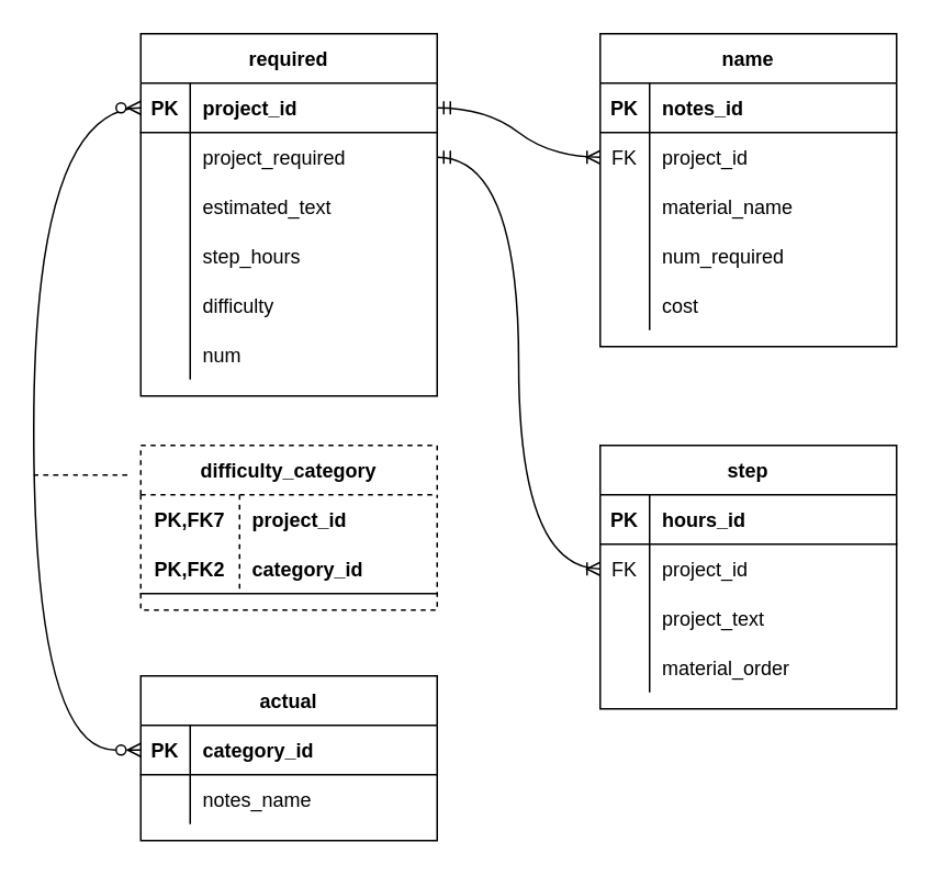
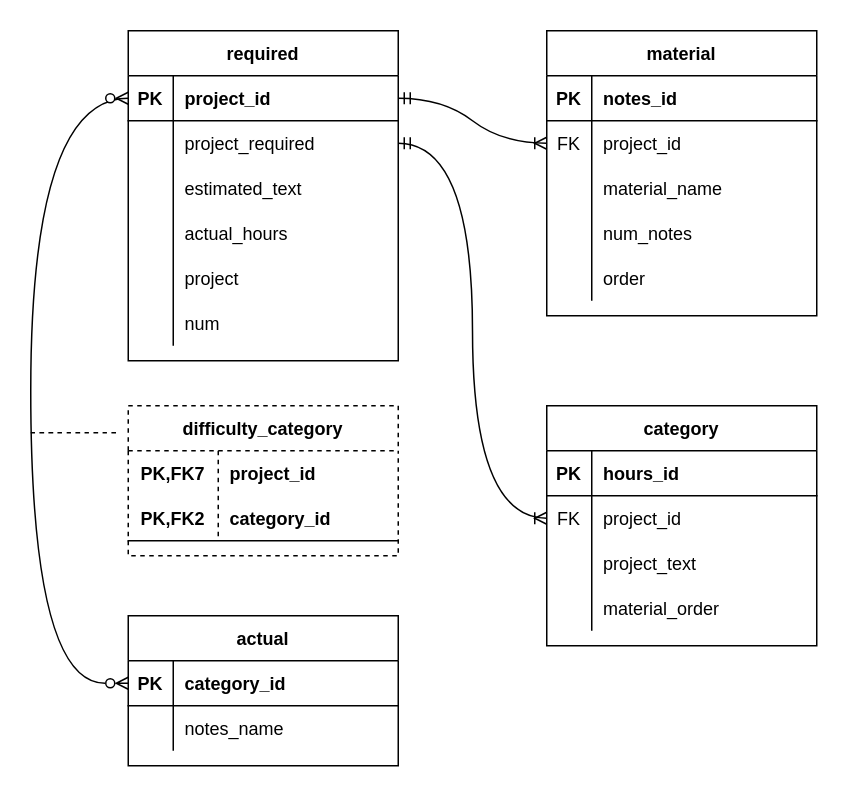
- <mxCell id="21" value="name" style="shape=table;startSize=30;container=1;collapsible=1;childLayout=tableLayout;fixedRows=1;rowLines=0;fontStyle=1;align=center;resizeLast=1;" vertex="1" parent="1"><mxGeometry x="364" y="20" width="180" height="190" as="geometry" /></mxCell>
+ <mxCell id="21" value="material" style="shape=table;startSize=30;container=1;collapsible=1;childLayout=tableLayout;fixedRows=1;rowLines=0;fontStyle=1;align=center;resizeLast=1;" vertex="1" parent="1"><mxGeometry x="364" y="20" width="180" height="190" as="geometry" /></mxCell>
- <mxCell id="14" value="step_hours" style="shape=partialRectangle;connectable=0;fillColor=none;top=0;left=0;bottom=0;right=0;align=left;spacingLeft=6;overflow=hidden;" vertex="1" parent="12"><mxGeometry x="30" width="150" height="30" as="geometry"><mxRectangle width="150" height="30" as="alternateBounds" /></mxGeometry></mxCell>
+ <mxCell id="14" value="actual_hours" style="shape=partialRectangle;connectable=0;fillColor=none;top=0;left=0;bottom=0;right=0;align=left;spacingLeft=6;overflow=hidden;" vertex="1" parent="12"><mxGeometry x="30" width="150" height="30" as="geometry"><mxRectangle width="150" height="30" as="alternateBounds" /></mxGeometry></mxCell>
- <mxCell id="33" value="num_required" style="shape=partialRectangle;connectable=0;fillColor=none;top=0;left=0;bottom=0;right=0;align=left;spacingLeft=6;overflow=hidden;" vertex="1" parent="31"><mxGeometry x="30" width="150" height="30" as="geometry"><mxRectangle width="150" height="30" as="alternateBounds" /></mxGeometry></mxCell>
+ <mxCell id="33" value="num_notes" style="shape=partialRectangle;connectable=0;fillColor=none;top=0;left=0;bottom=0;right=0;align=left;spacingLeft=6;overflow=hidden;" vertex="1" parent="31"><mxGeometry x="30" width="150" height="30" as="geometry"><mxRectangle width="150" height="30" as="alternateBounds" /></mxGeometry></mxCell>
- <mxCell id="17" value="difficulty" style="shape=partialRectangle;connectable=0;fillColor=none;top=0;left=0;bottom=0;right=0;align=left;spacingLeft=6;overflow=hidden;" vertex="1" parent="15"><mxGeometry x="30" width="150" height="30" as="geometry"><mxRectangle width="150" height="30" as="alternateBounds" /></mxGeometry></mxCell>
+ <mxCell id="17" value="project" style="shape=partialRectangle;connectable=0;fillColor=none;top=0;left=0;bottom=0;right=0;align=left;spacingLeft=6;overflow=hidden;" vertex="1" parent="15"><mxGeometry x="30" width="150" height="30" as="geometry"><mxRectangle width="150" height="30" as="alternateBounds" /></mxGeometry></mxCell>
- <mxCell id="36" value="cost" style="shape=partialRectangle;connectable=0;fillColor=none;top=0;left=0;bottom=0;right=0;align=left;spacingLeft=6;overflow=hidden;" vertex="1" parent="34"><mxGeometry x="30" width="150" height="30" as="geometry"><mxRectangle width="150" height="30" as="alternateBounds" /></mxGeometry></mxCell>
+ <mxCell id="36" value="order" style="shape=partialRectangle;connectable=0;fillColor=none;top=0;left=0;bottom=0;right=0;align=left;spacingLeft=6;overflow=hidden;" vertex="1" parent="34"><mxGeometry x="30" width="150" height="30" as="geometry"><mxRectangle width="150" height="30" as="alternateBounds" /></mxGeometry></mxCell>
- <mxCell id="37" value="step" style="shape=table;startSize=30;container=1;collapsible=1;childLayout=tableLayout;fixedRows=1;rowLines=0;fontStyle=1;align=center;resizeLast=1;" vertex="1" parent="1"><mxGeometry x="364" y="270" width="180" height="160" as="geometry" /></mxCell>
+ <mxCell id="37" value="category" style="shape=table;startSize=30;container=1;collapsible=1;childLayout=tableLayout;fixedRows=1;rowLines=0;fontStyle=1;align=center;resizeLast=1;" vertex="1" parent="1"><mxGeometry x="364" y="270" width="180" height="160" as="geometry" /></mxCell>
